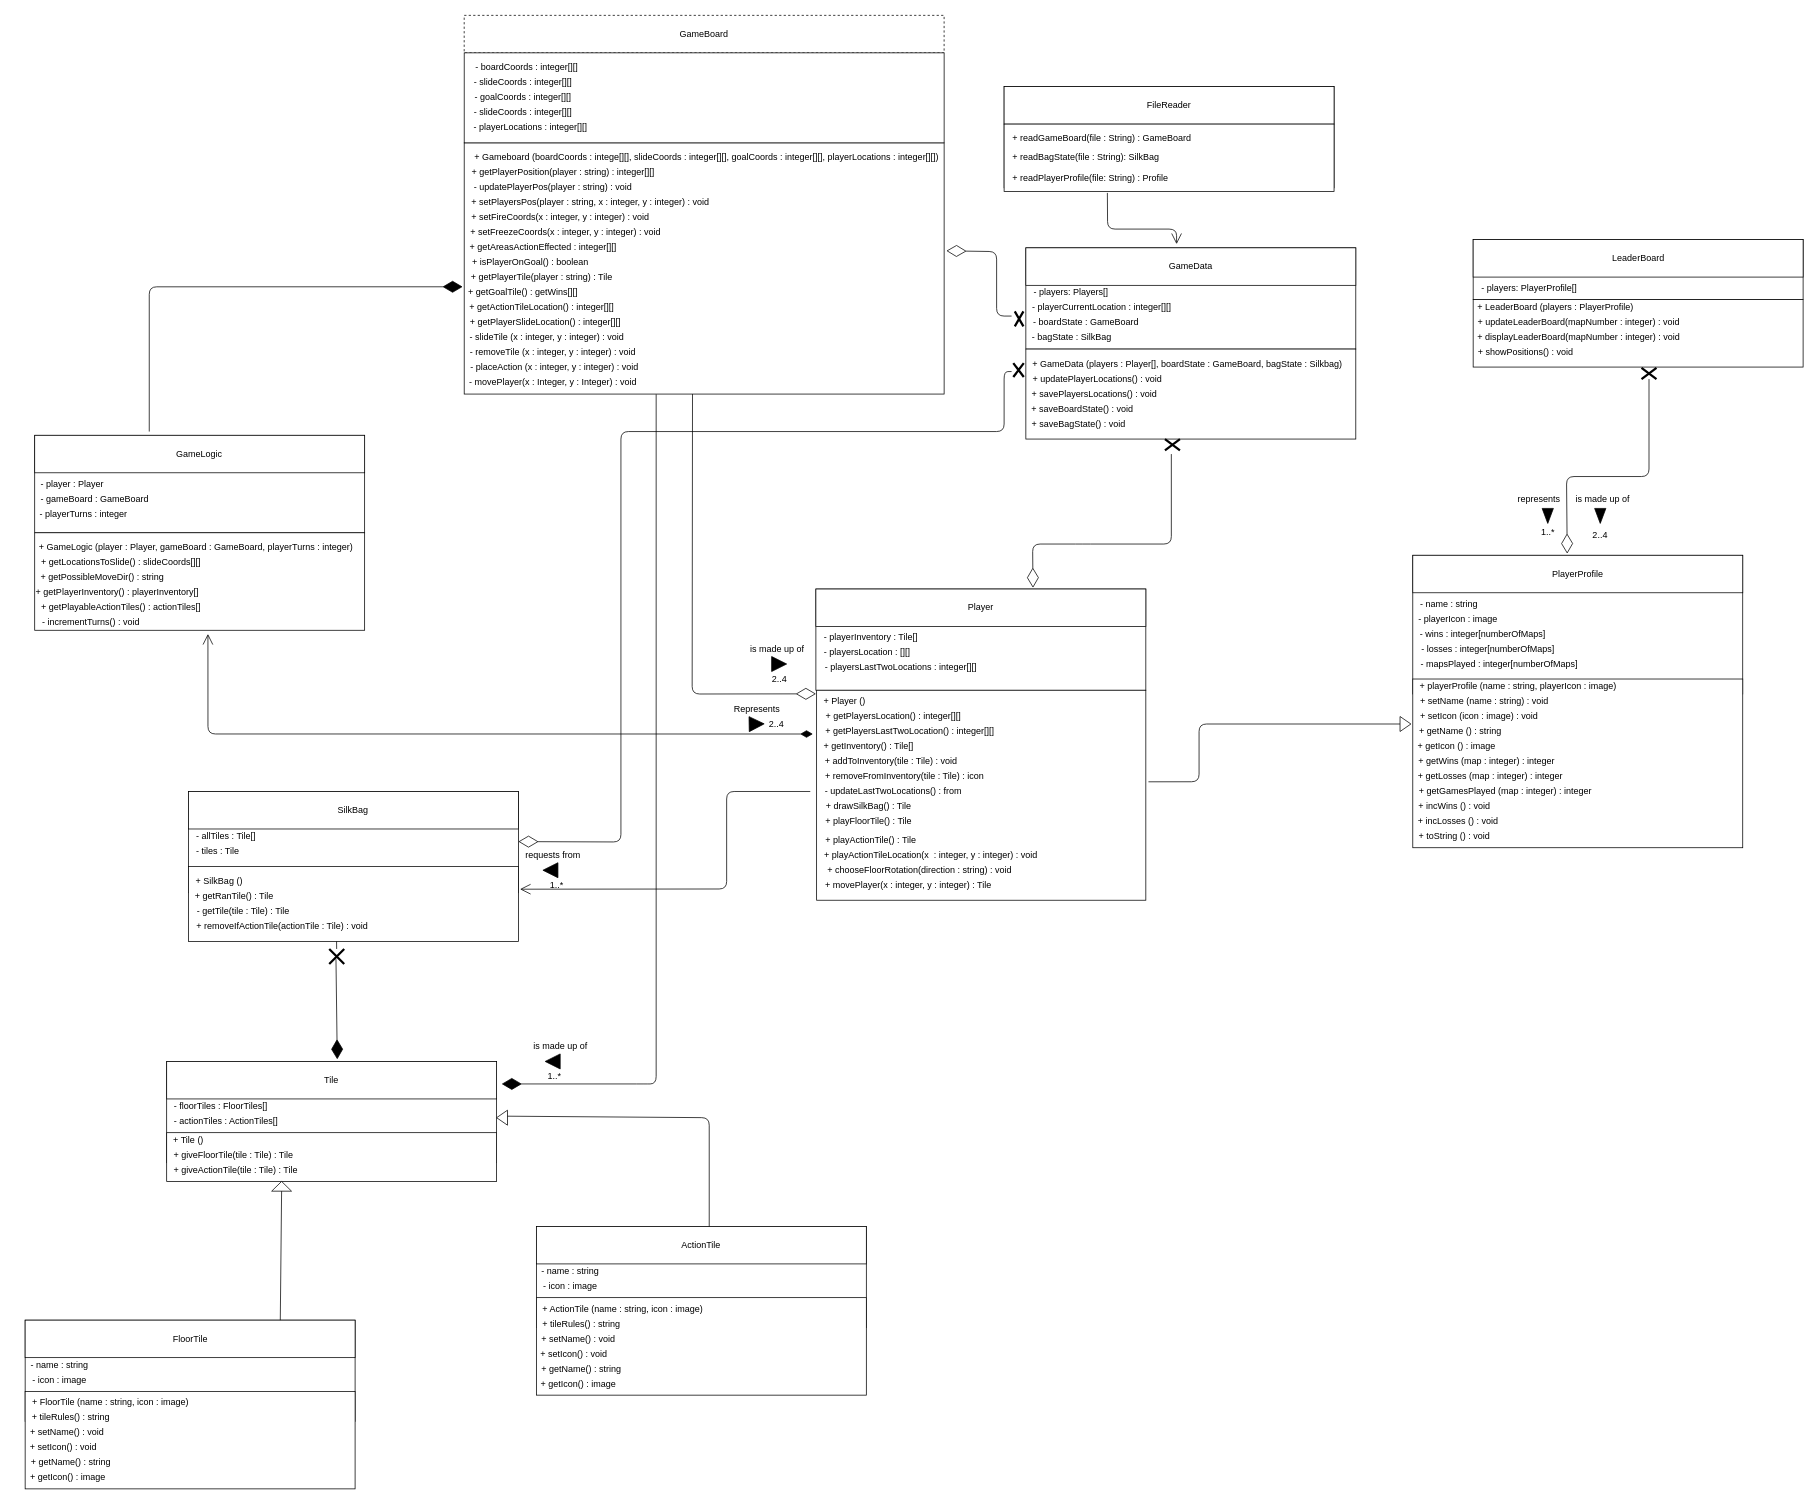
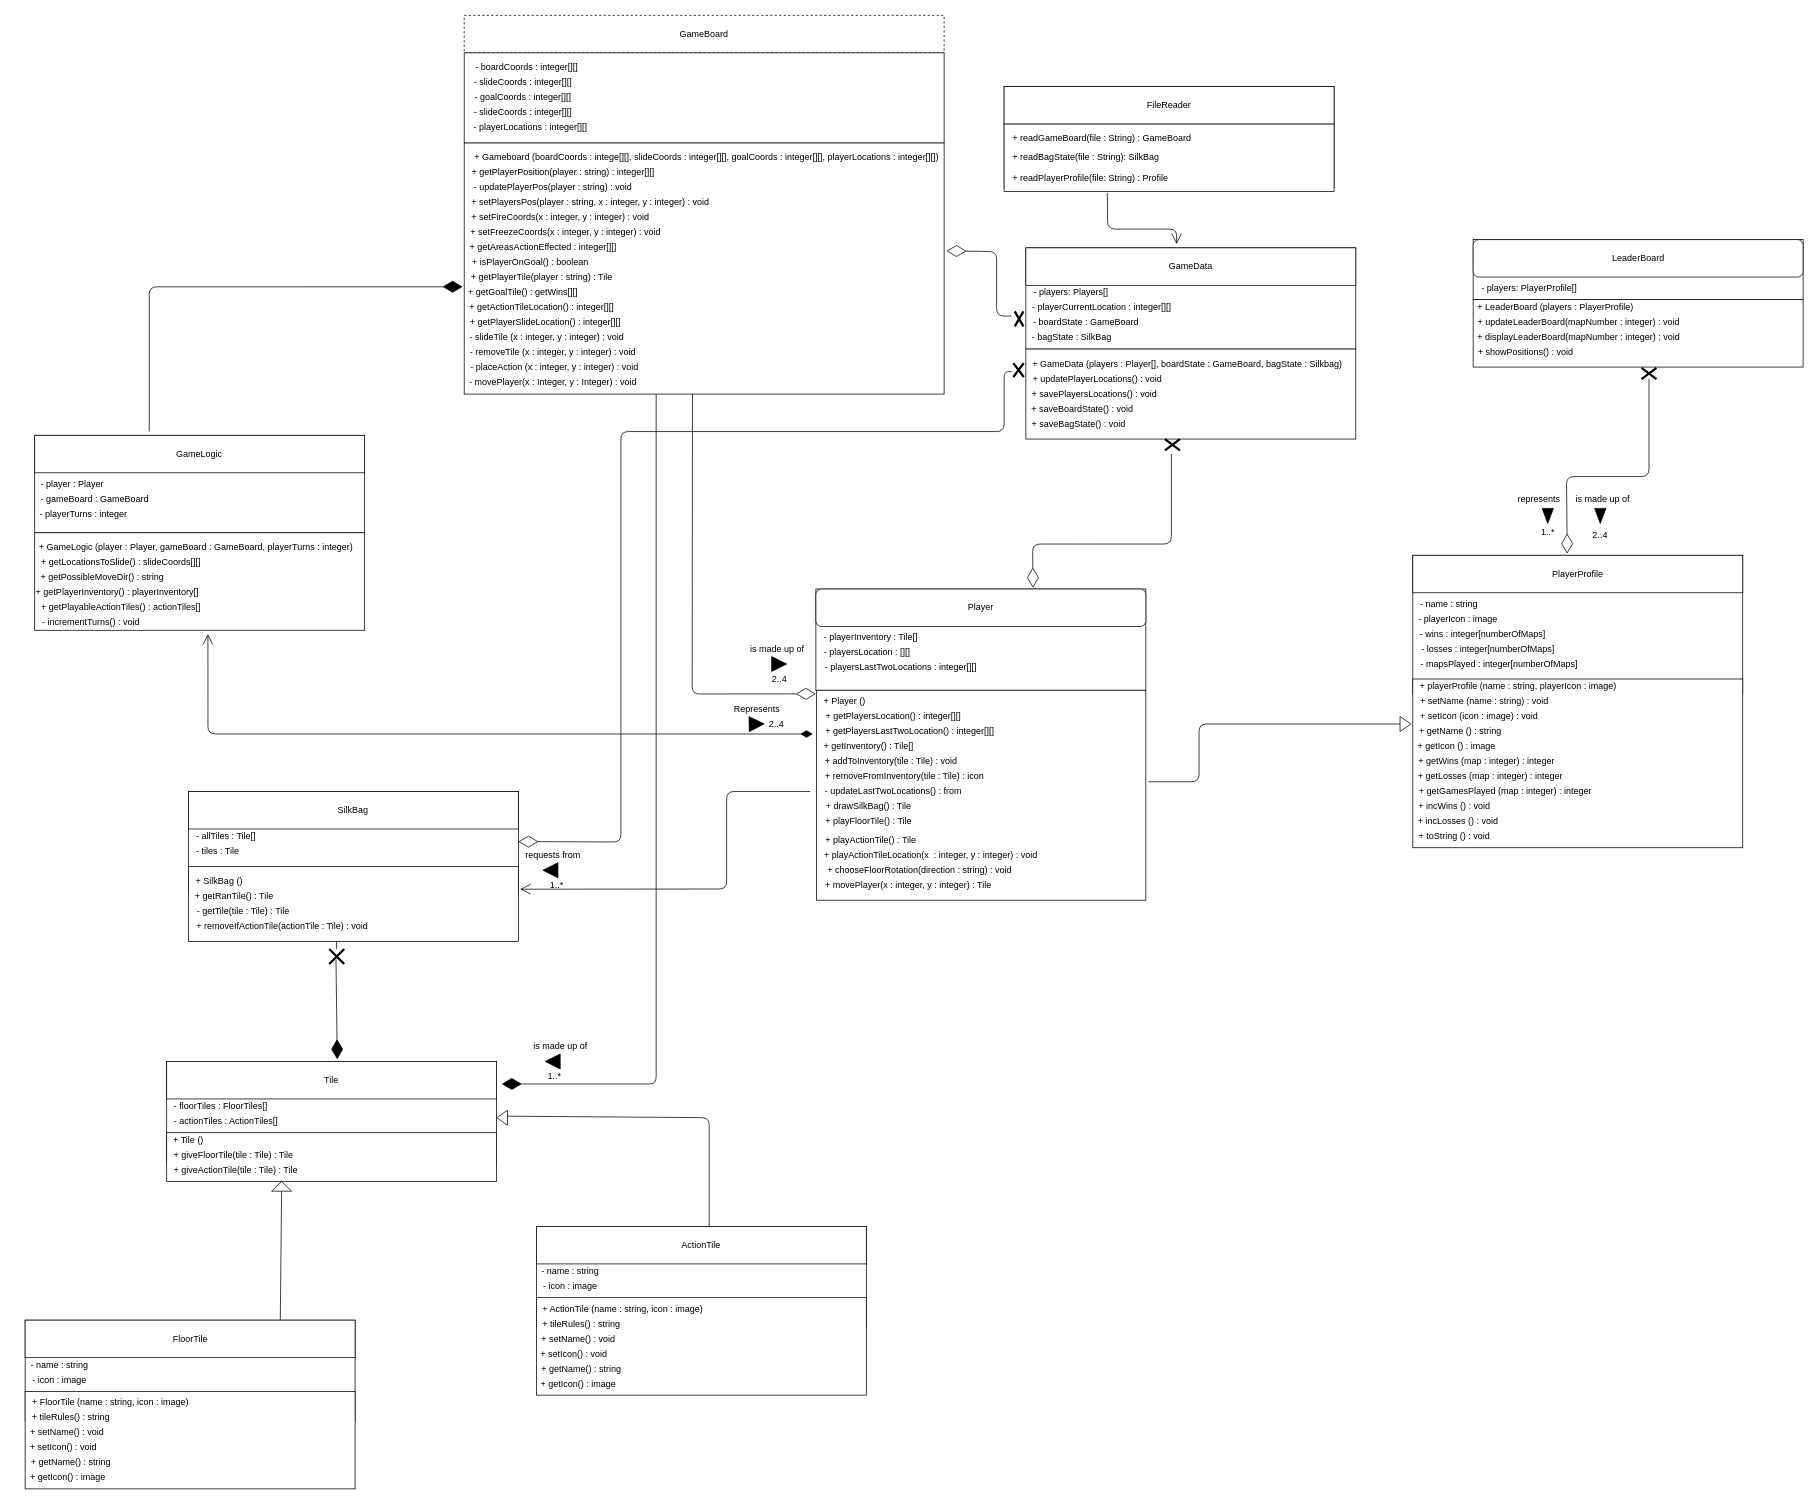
- <mxCell id="134" value="LeaderBoard" style="rounded=0;whiteSpace=wrap;html=1;" parent="1" vertex="1"><mxGeometry x="1963.5" y="319" width="440" height="50" as="geometry" /></mxCell>
+ <mxCell id="134" value="LeaderBoard" style="whiteSpace=wrap;html=1;rounded=1;" parent="1" vertex="1"><mxGeometry x="1963.5" y="319" width="440" height="50" as="geometry" /></mxCell>
- <mxCell id="39" value="Player" style="rounded=0;whiteSpace=wrap;html=1;" parent="1" vertex="1"><mxGeometry x="1087" y="785" width="440" height="50" as="geometry" /></mxCell>
+ <mxCell id="39" value="Player" style="whiteSpace=wrap;html=1;rounded=1;" parent="1" vertex="1"><mxGeometry x="1087" y="785" width="440" height="50" as="geometry" /></mxCell>
